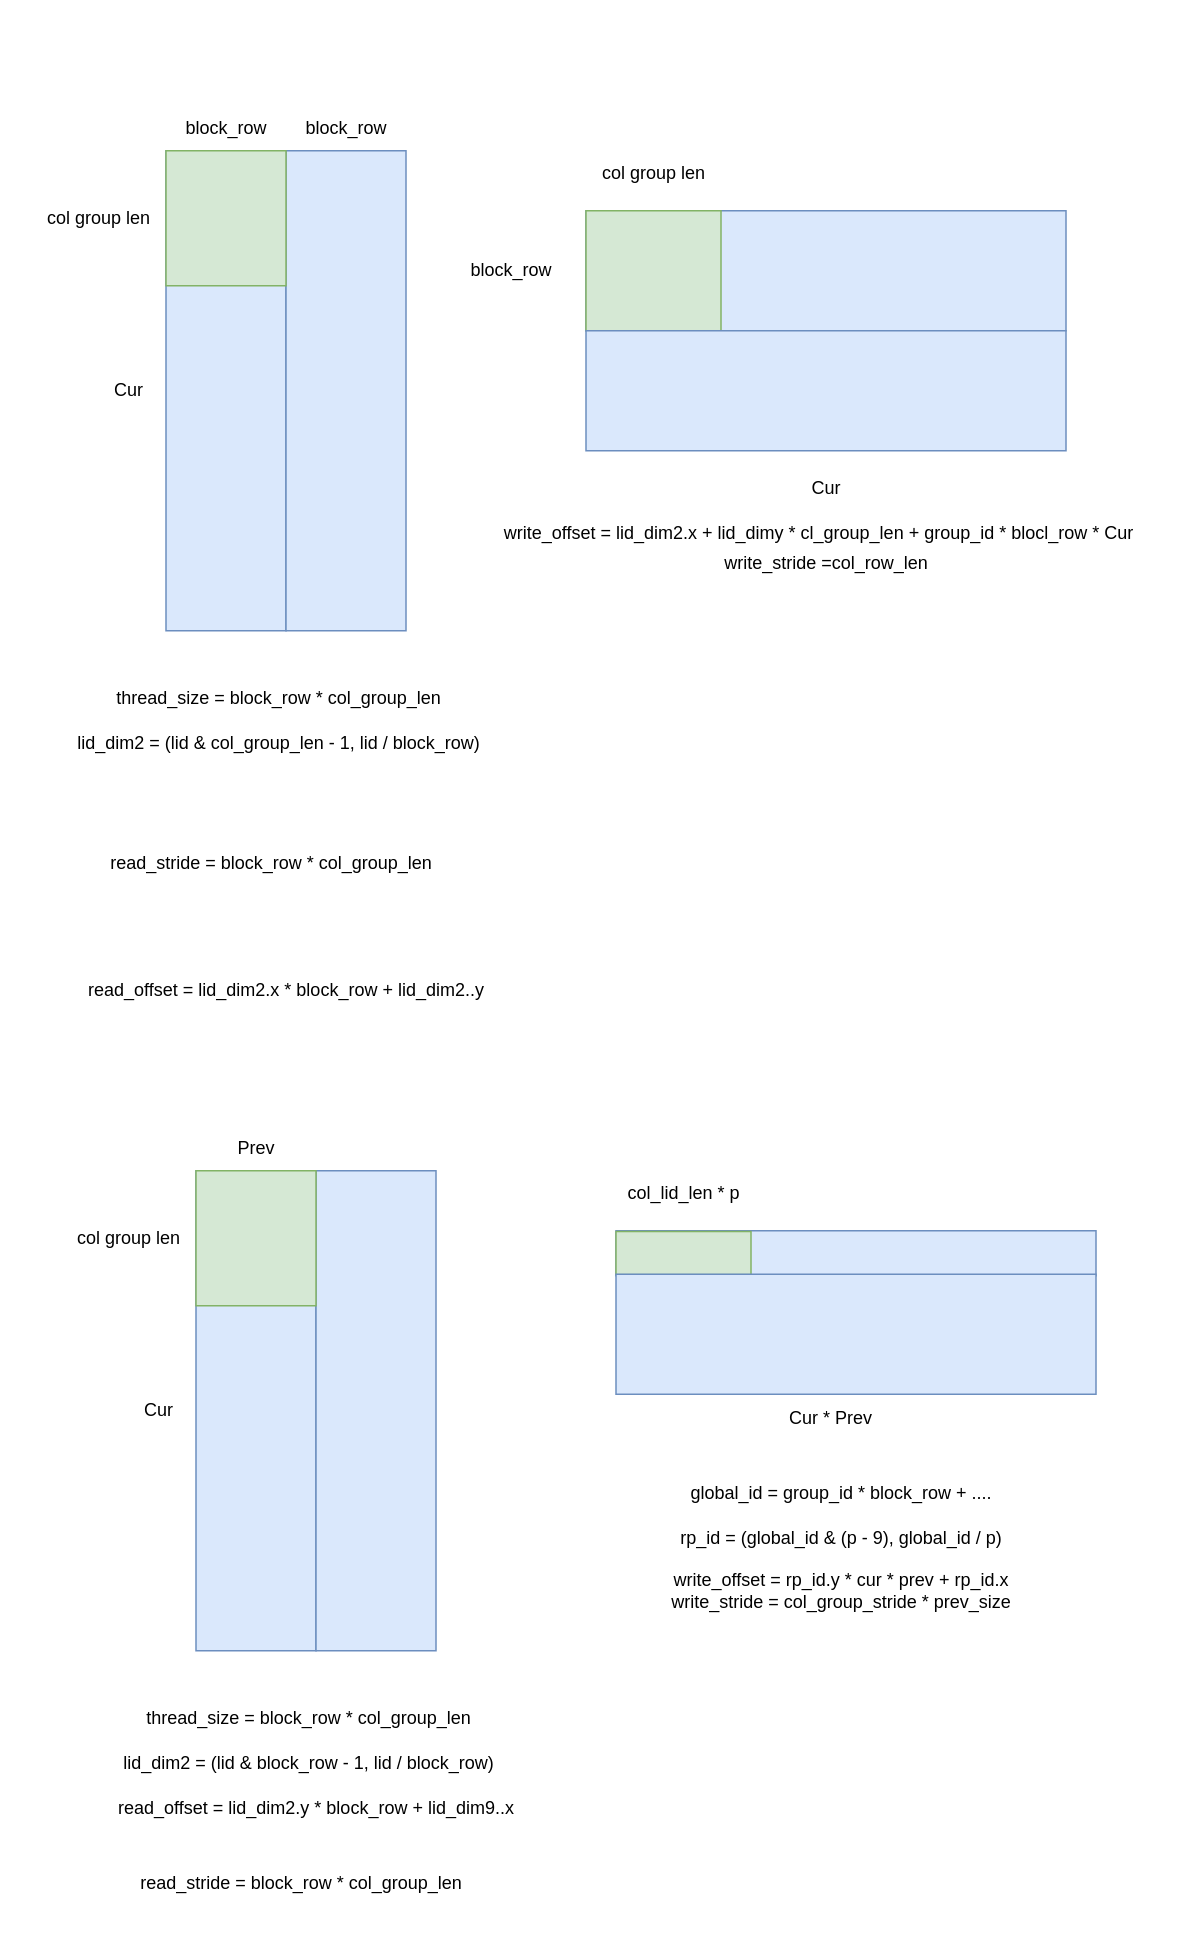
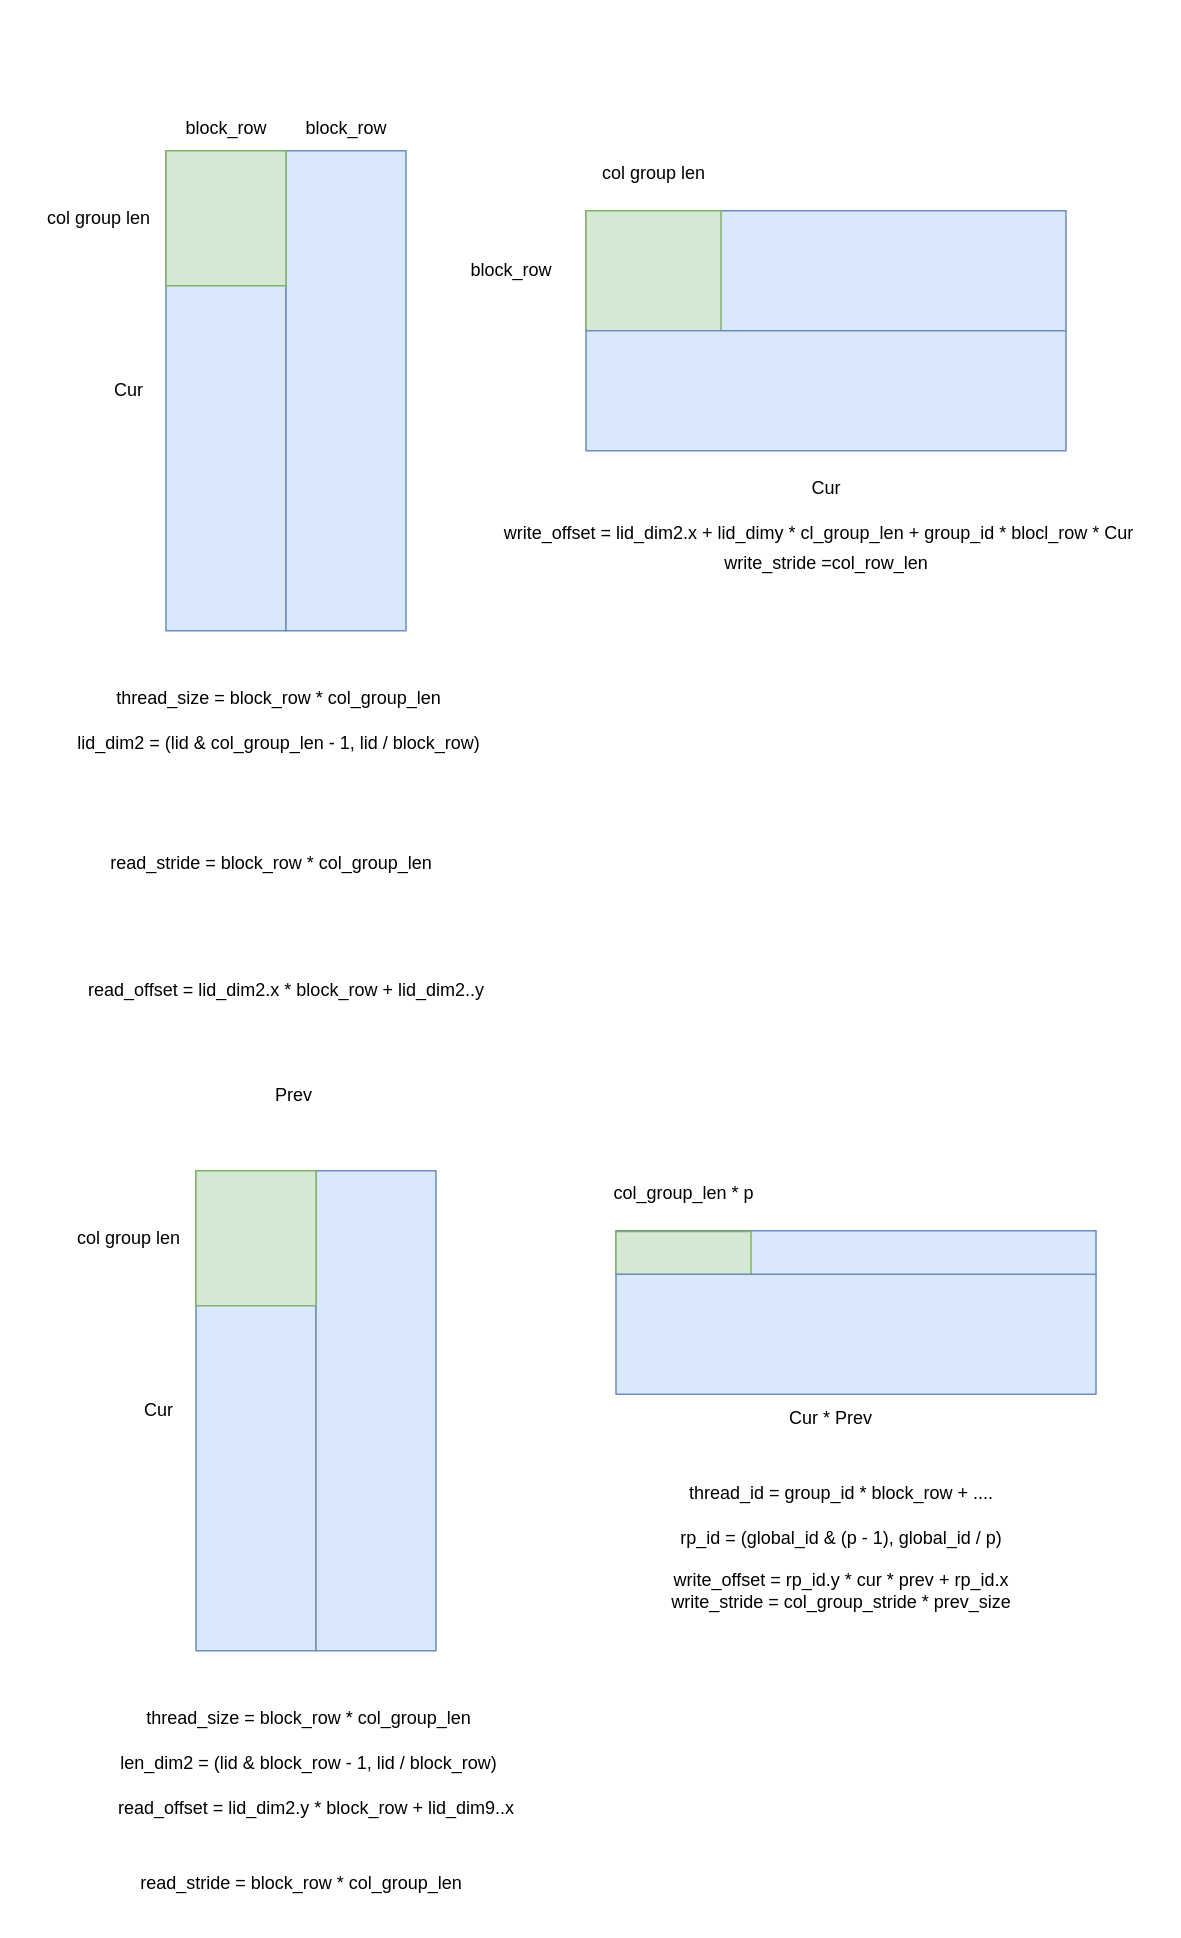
- <mxCell id="23" value="Prev" style="text;html=1;align=center;verticalAlign=middle;resizable=0;points=[];autosize=1;strokeColor=none;fillColor=none;" vertex="1" parent="1"><mxGeometry x="145" y="750" width="50" height="30" as="geometry" /></mxCell>
+ <mxCell id="23" value="Prev" style="text;html=1;align=center;verticalAlign=middle;resizable=0;points=[];autosize=1;strokeColor=none;fillColor=none;" vertex="1" parent="1"><mxGeometry x="170" y="715" width="50" height="30" as="geometry" /></mxCell>
- <mxCell id="31" value="col_lid_len * p" style="text;html=1;align=center;verticalAlign=middle;resizable=0;points=[];autosize=1;strokeColor=none;fillColor=none;" vertex="1" parent="1"><mxGeometry x="395" y="780" width="120" height="30" as="geometry" /></mxCell>
+ <mxCell id="31" value="col_group_len * p" style="text;html=1;align=center;verticalAlign=middle;resizable=0;points=[];autosize=1;strokeColor=none;fillColor=none;" vertex="1" parent="1"><mxGeometry x="395" y="780" width="120" height="30" as="geometry" /></mxCell>
- <mxCell id="38" value="global_id = group_id * block_row + ...." style="text;html=1;align=center;verticalAlign=middle;resizable=0;points=[];autosize=1;strokeColor=none;fillColor=none;" vertex="1" parent="1"><mxGeometry x="450" y="980" width="220" height="30" as="geometry" /></mxCell>
+ <mxCell id="38" value="thread_id = group_id * block_row + ...." style="text;html=1;align=center;verticalAlign=middle;resizable=0;points=[];autosize=1;strokeColor=none;fillColor=none;" vertex="1" parent="1"><mxGeometry x="450" y="980" width="220" height="30" as="geometry" /></mxCell>
- <mxCell id="36" value="rp_id = (global_id &amp;amp; (p - 9), global_id / p)" style="text;html=1;align=center;verticalAlign=middle;resizable=0;points=[];autosize=1;strokeColor=none;fillColor=none;" vertex="1" parent="1"><mxGeometry x="440" y="1010" width="240" height="30" as="geometry" /></mxCell>
+ <mxCell id="36" value="rp_id = (global_id &amp;amp; (p - 1), global_id / p)" style="text;html=1;align=center;verticalAlign=middle;resizable=0;points=[];autosize=1;strokeColor=none;fillColor=none;" vertex="1" parent="1"><mxGeometry x="440" y="1010" width="240" height="30" as="geometry" /></mxCell>
- <mxCell id="33" value="lid_dim2 = (lid &amp;amp; block_row - 1, lid / block_row)" style="text;html=1;align=center;verticalAlign=middle;resizable=0;points=[];autosize=1;strokeColor=none;fillColor=none;" vertex="1" parent="1"><mxGeometry x="70" y="1160" width="270" height="30" as="geometry" /></mxCell>
+ <mxCell id="33" value="len_dim2 = (lid &amp;amp; block_row - 1, lid / block_row)" style="text;html=1;align=center;verticalAlign=middle;resizable=0;points=[];autosize=1;strokeColor=none;fillColor=none;" vertex="1" parent="1"><mxGeometry x="70" y="1160" width="270" height="30" as="geometry" /></mxCell>
